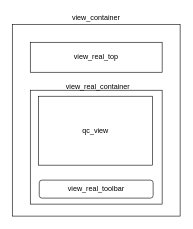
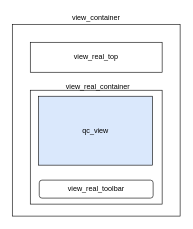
- <mxCell id="8" value="qc_view" style="rounded=0;whiteSpace=wrap;html=1;" vertex="1" parent="1"><mxGeometry x="64" y="160" width="190" height="115" as="geometry" /></mxCell>
+ <mxCell id="8" value="qc_view" style="rounded=0;whiteSpace=wrap;html=1;fillColor=#dae8fc;" vertex="1" parent="1"><mxGeometry x="64" y="160" width="190" height="115" as="geometry" /></mxCell>
